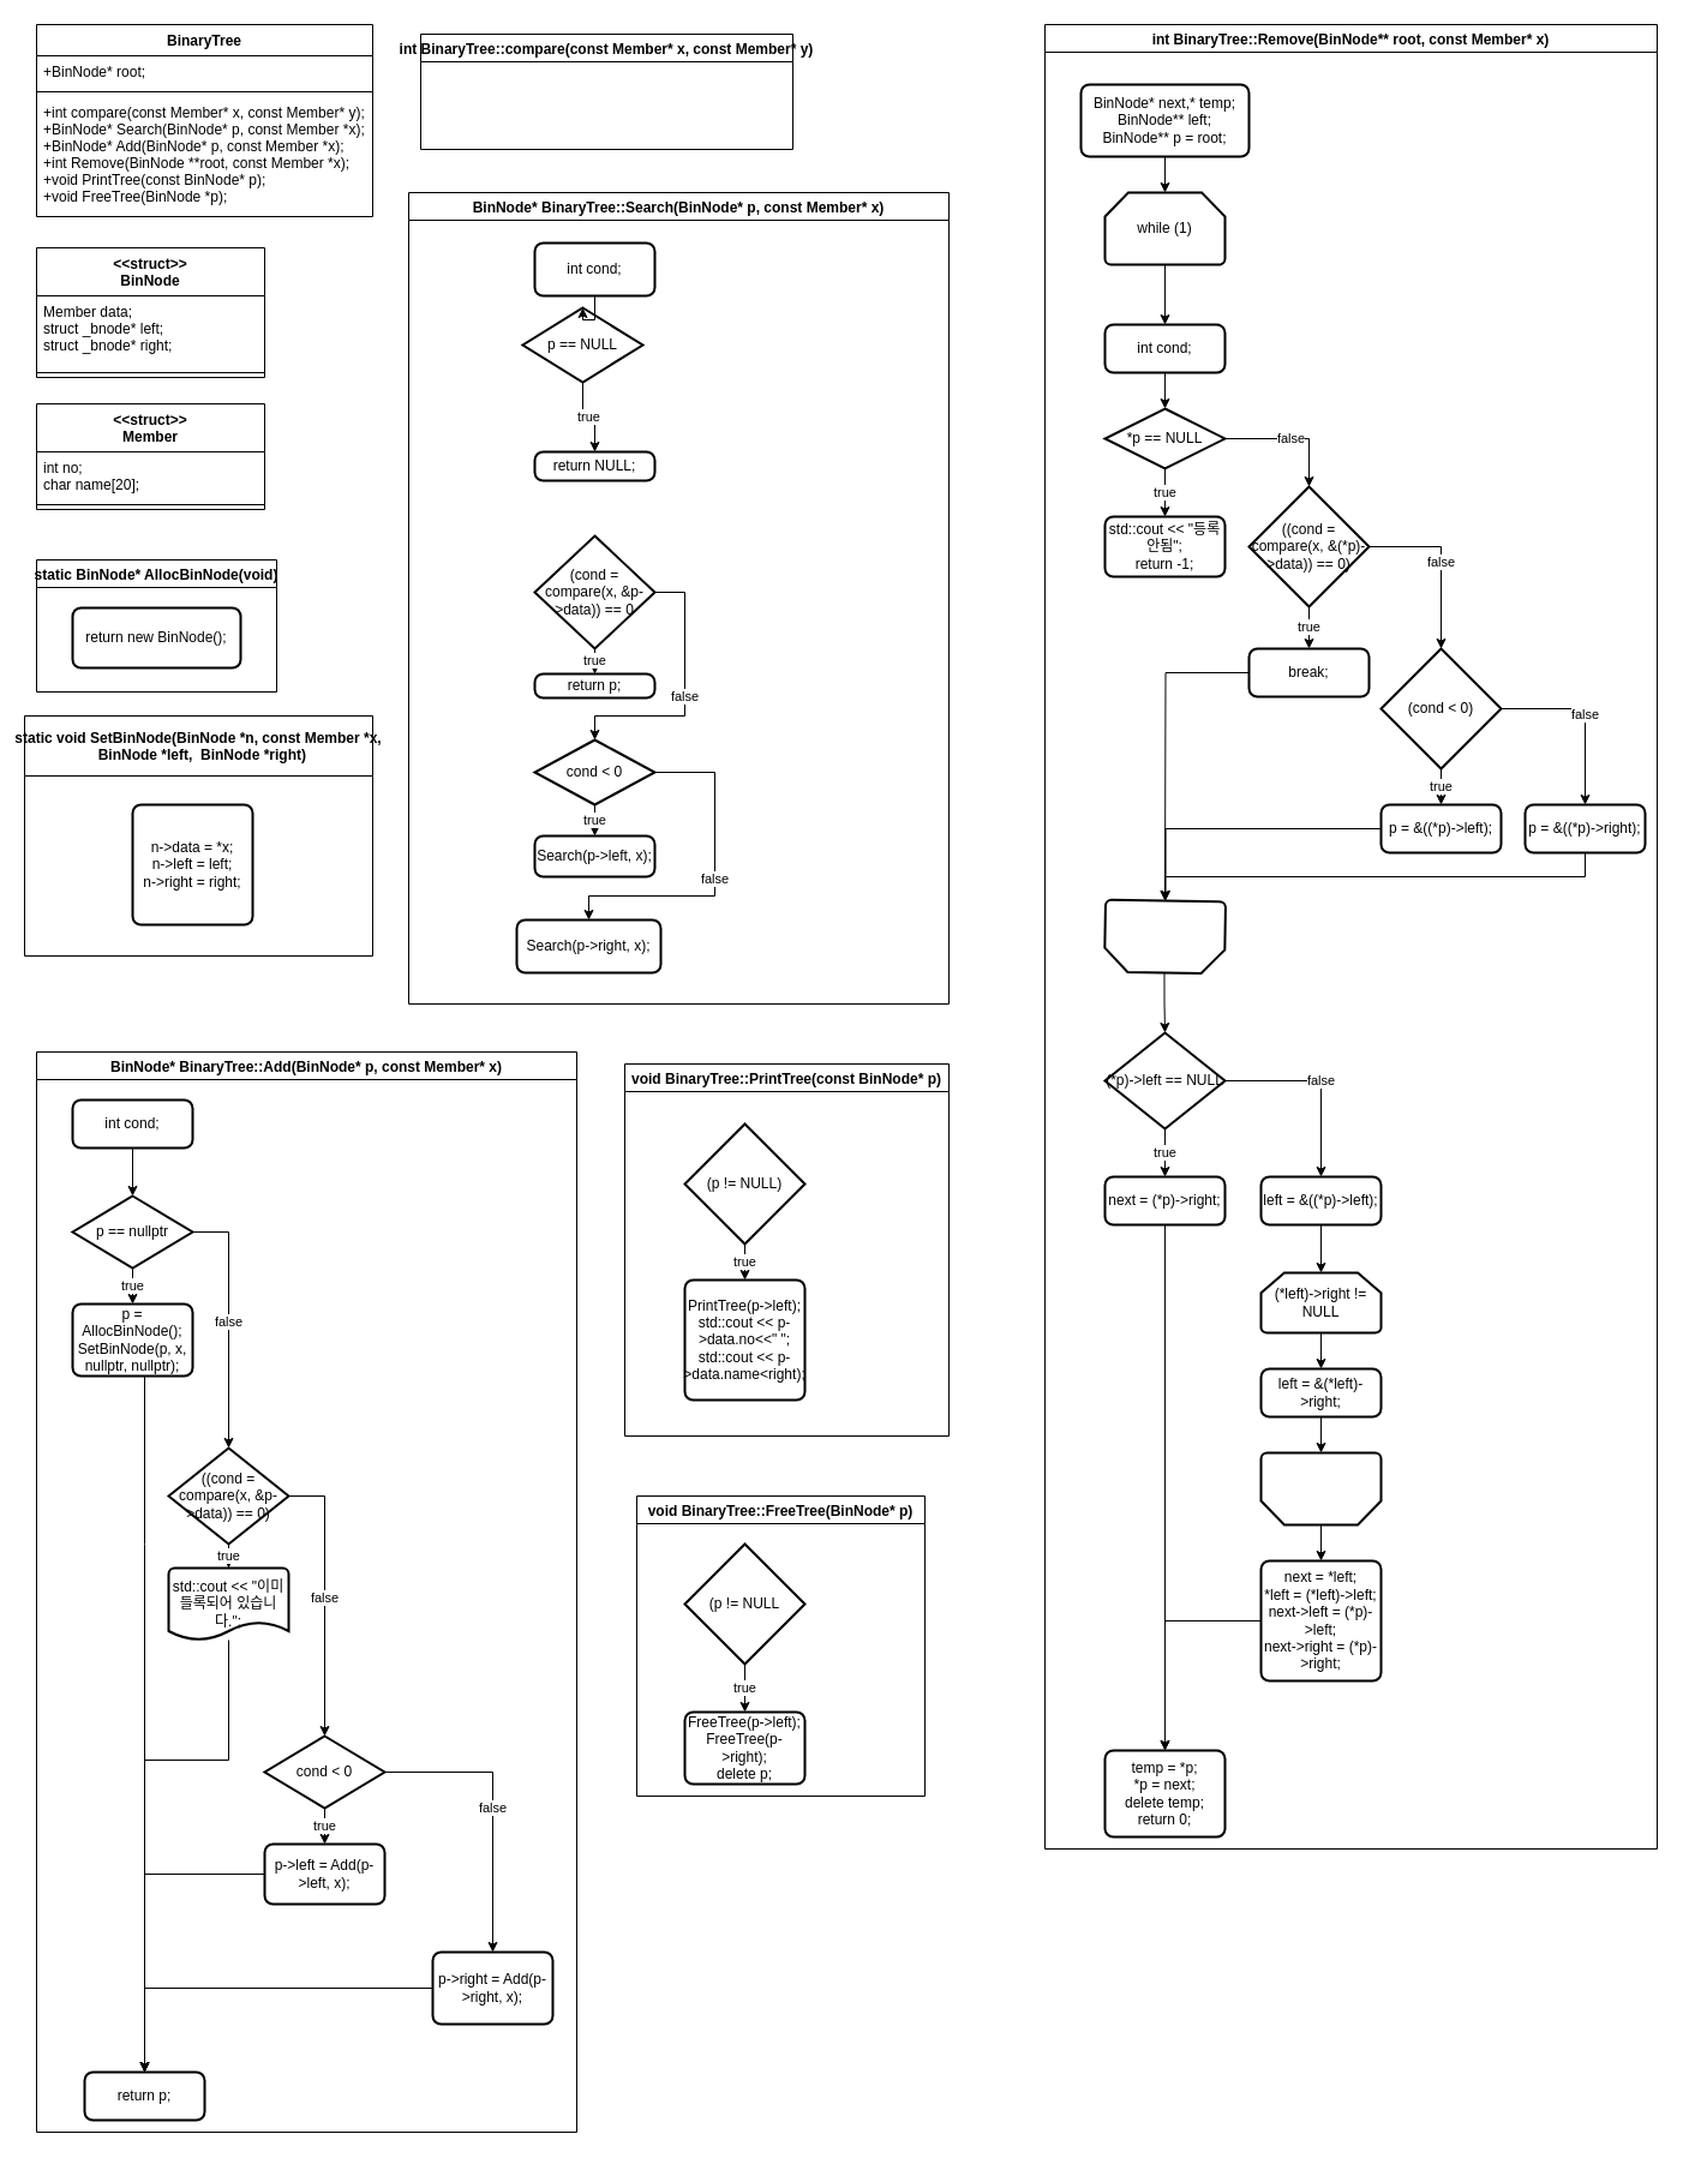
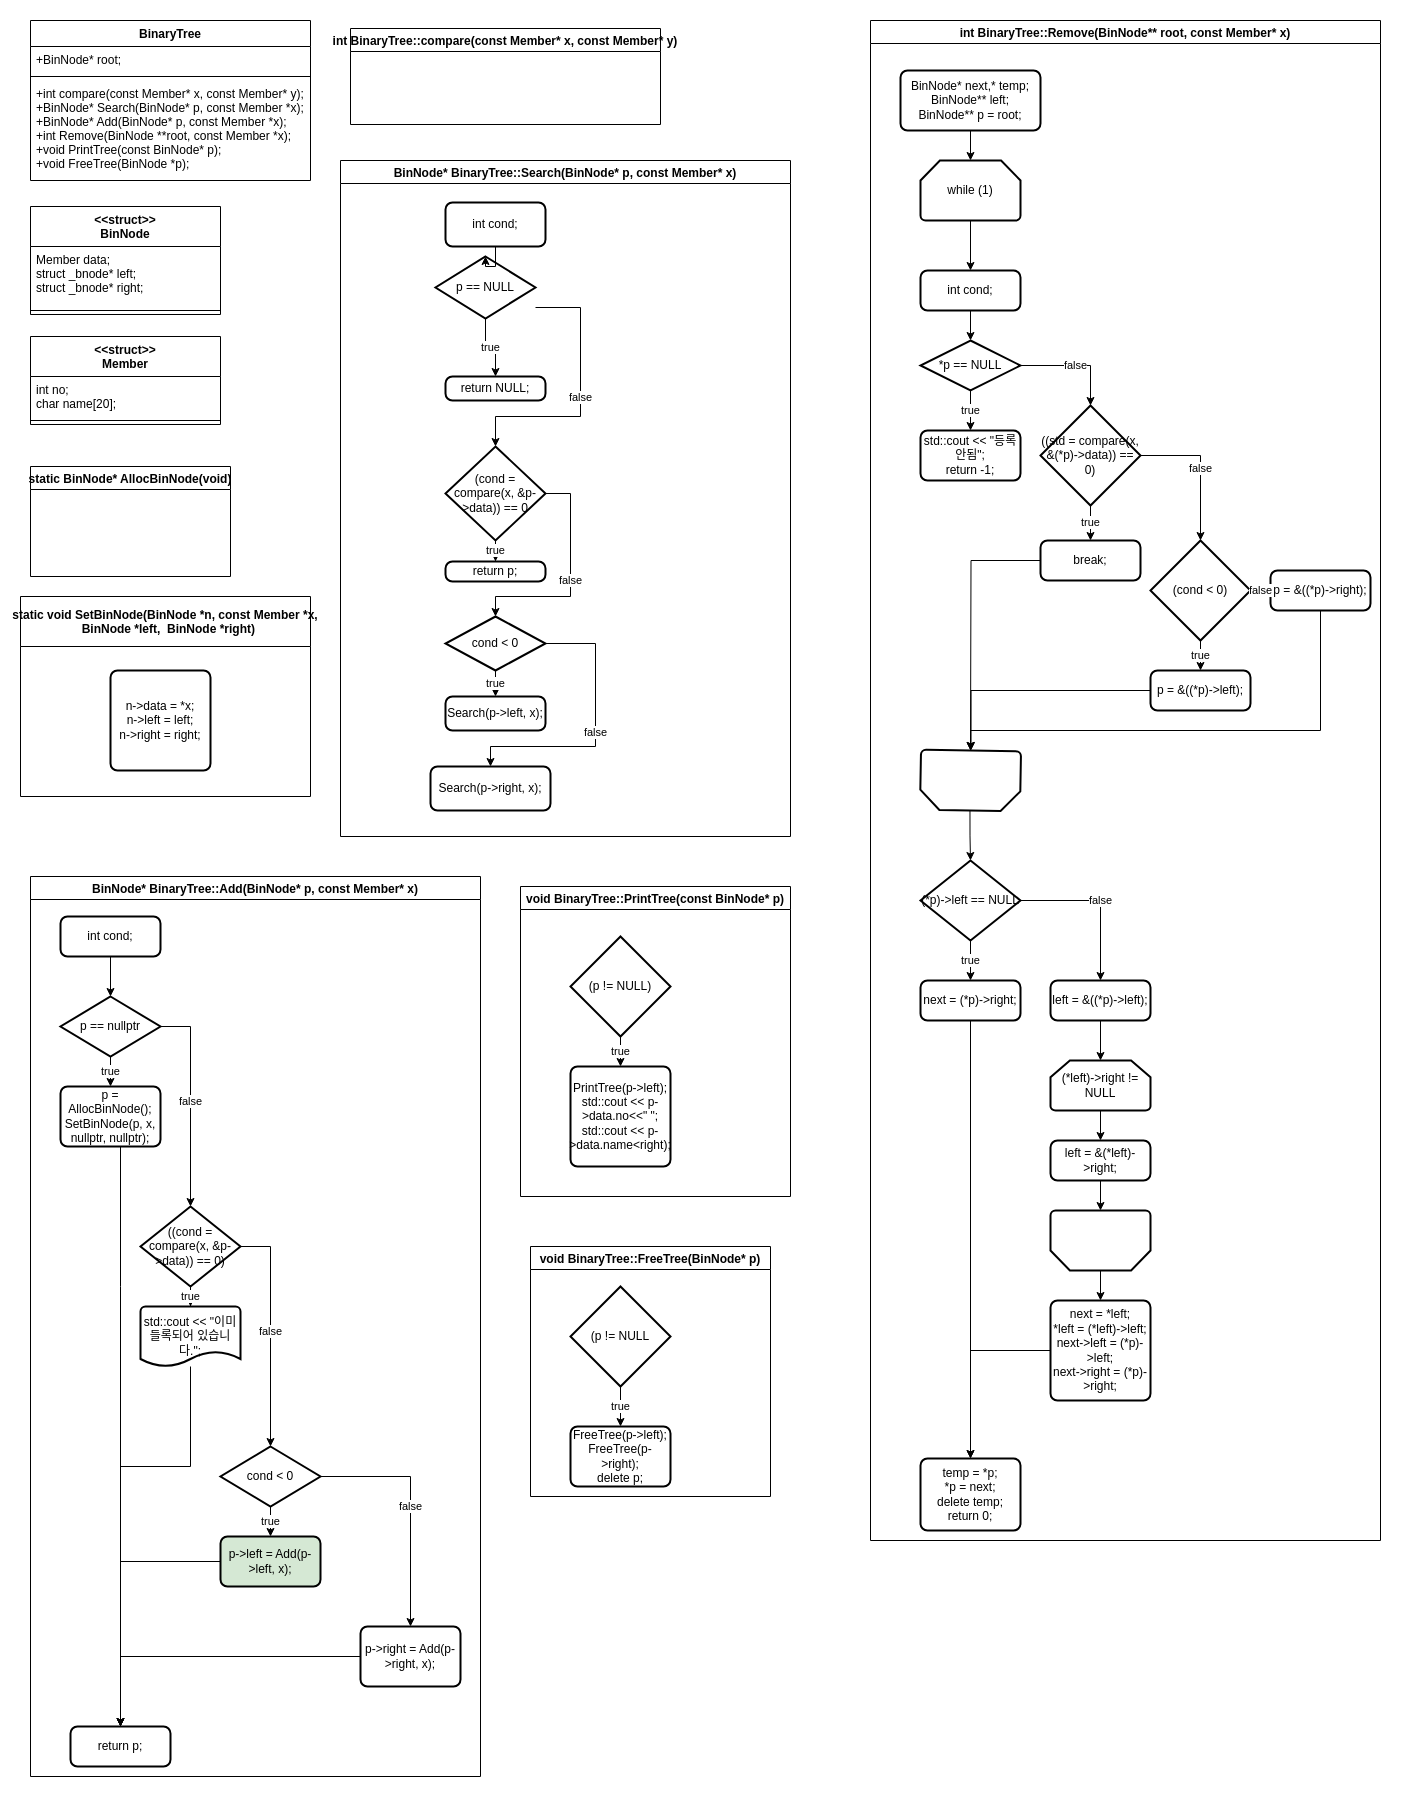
+ <mxCell id="20" value="false" style="edgeStyle=orthogonalEdgeStyle;rounded=0;orthogonalLoop=1;jettySize=auto;html=1;entryX=0.5;entryY=0;entryDx=0;entryDy=0;entryPerimeter=0;" edge="1" parent="13" source="15" target="19"><mxGeometry relative="1" as="geometry"><mxPoint x="240" y="336" as="targetPoint" /><Array as="points"><mxPoint x="240" y="147" /><mxPoint x="240" y="256" /><mxPoint x="155" y="256" /></Array></mxGeometry></mxCell>
- <mxCell id="64" value="((cond = compare(x, &amp;(*p)-&gt;data)) == 0)" style="strokeWidth=2;html=1;shape=mxgraph.flowchart.decision;whiteSpace=wrap;" vertex="1" parent="54"><mxGeometry x="170" y="385" width="100" height="100" as="geometry" /></mxCell>
+ <mxCell id="64" value="((std = compare(x, &amp;(*p)-&gt;data)) == 0)" style="strokeWidth=2;html=1;shape=mxgraph.flowchart.decision;whiteSpace=wrap;" vertex="1" parent="54"><mxGeometry x="170" y="385" width="100" height="100" as="geometry" /></mxCell>
- <mxCell id="30" value="return new BinNode();" style="rounded=1;whiteSpace=wrap;html=1;absoluteArcSize=1;arcSize=14;strokeWidth=2;" vertex="1" parent="29"><mxGeometry x="30" y="40" width="140" height="50" as="geometry" /></mxCell>
- <mxCell id="73" value="p = &amp;amp;((*p)-&amp;gt;right);" style="rounded=1;whiteSpace=wrap;html=1;absoluteArcSize=1;arcSize=14;strokeWidth=2;" vertex="1" parent="54"><mxGeometry x="400" y="650" width="100" height="40" as="geometry" /></mxCell>
+ <mxCell id="73" value="p = &amp;amp;((*p)-&amp;gt;right);" style="rounded=1;whiteSpace=wrap;html=1;absoluteArcSize=1;arcSize=14;strokeWidth=2;" vertex="1" parent="54"><mxGeometry x="400" y="550" width="100" height="40" as="geometry" /></mxCell>
- <mxCell id="47" value="p-&gt;left = Add(p-&gt;left, x);" style="rounded=1;whiteSpace=wrap;html=1;absoluteArcSize=1;arcSize=14;strokeWidth=2;" vertex="1" parent="33"><mxGeometry x="190" y="660" width="100" height="50" as="geometry" /></mxCell>
+ <mxCell id="47" value="p-&gt;left = Add(p-&gt;left, x);" style="rounded=1;whiteSpace=wrap;html=1;absoluteArcSize=1;arcSize=14;strokeWidth=2;fillColor=#d5e8d4;" vertex="1" parent="33"><mxGeometry x="190" y="660" width="100" height="50" as="geometry" /></mxCell>
